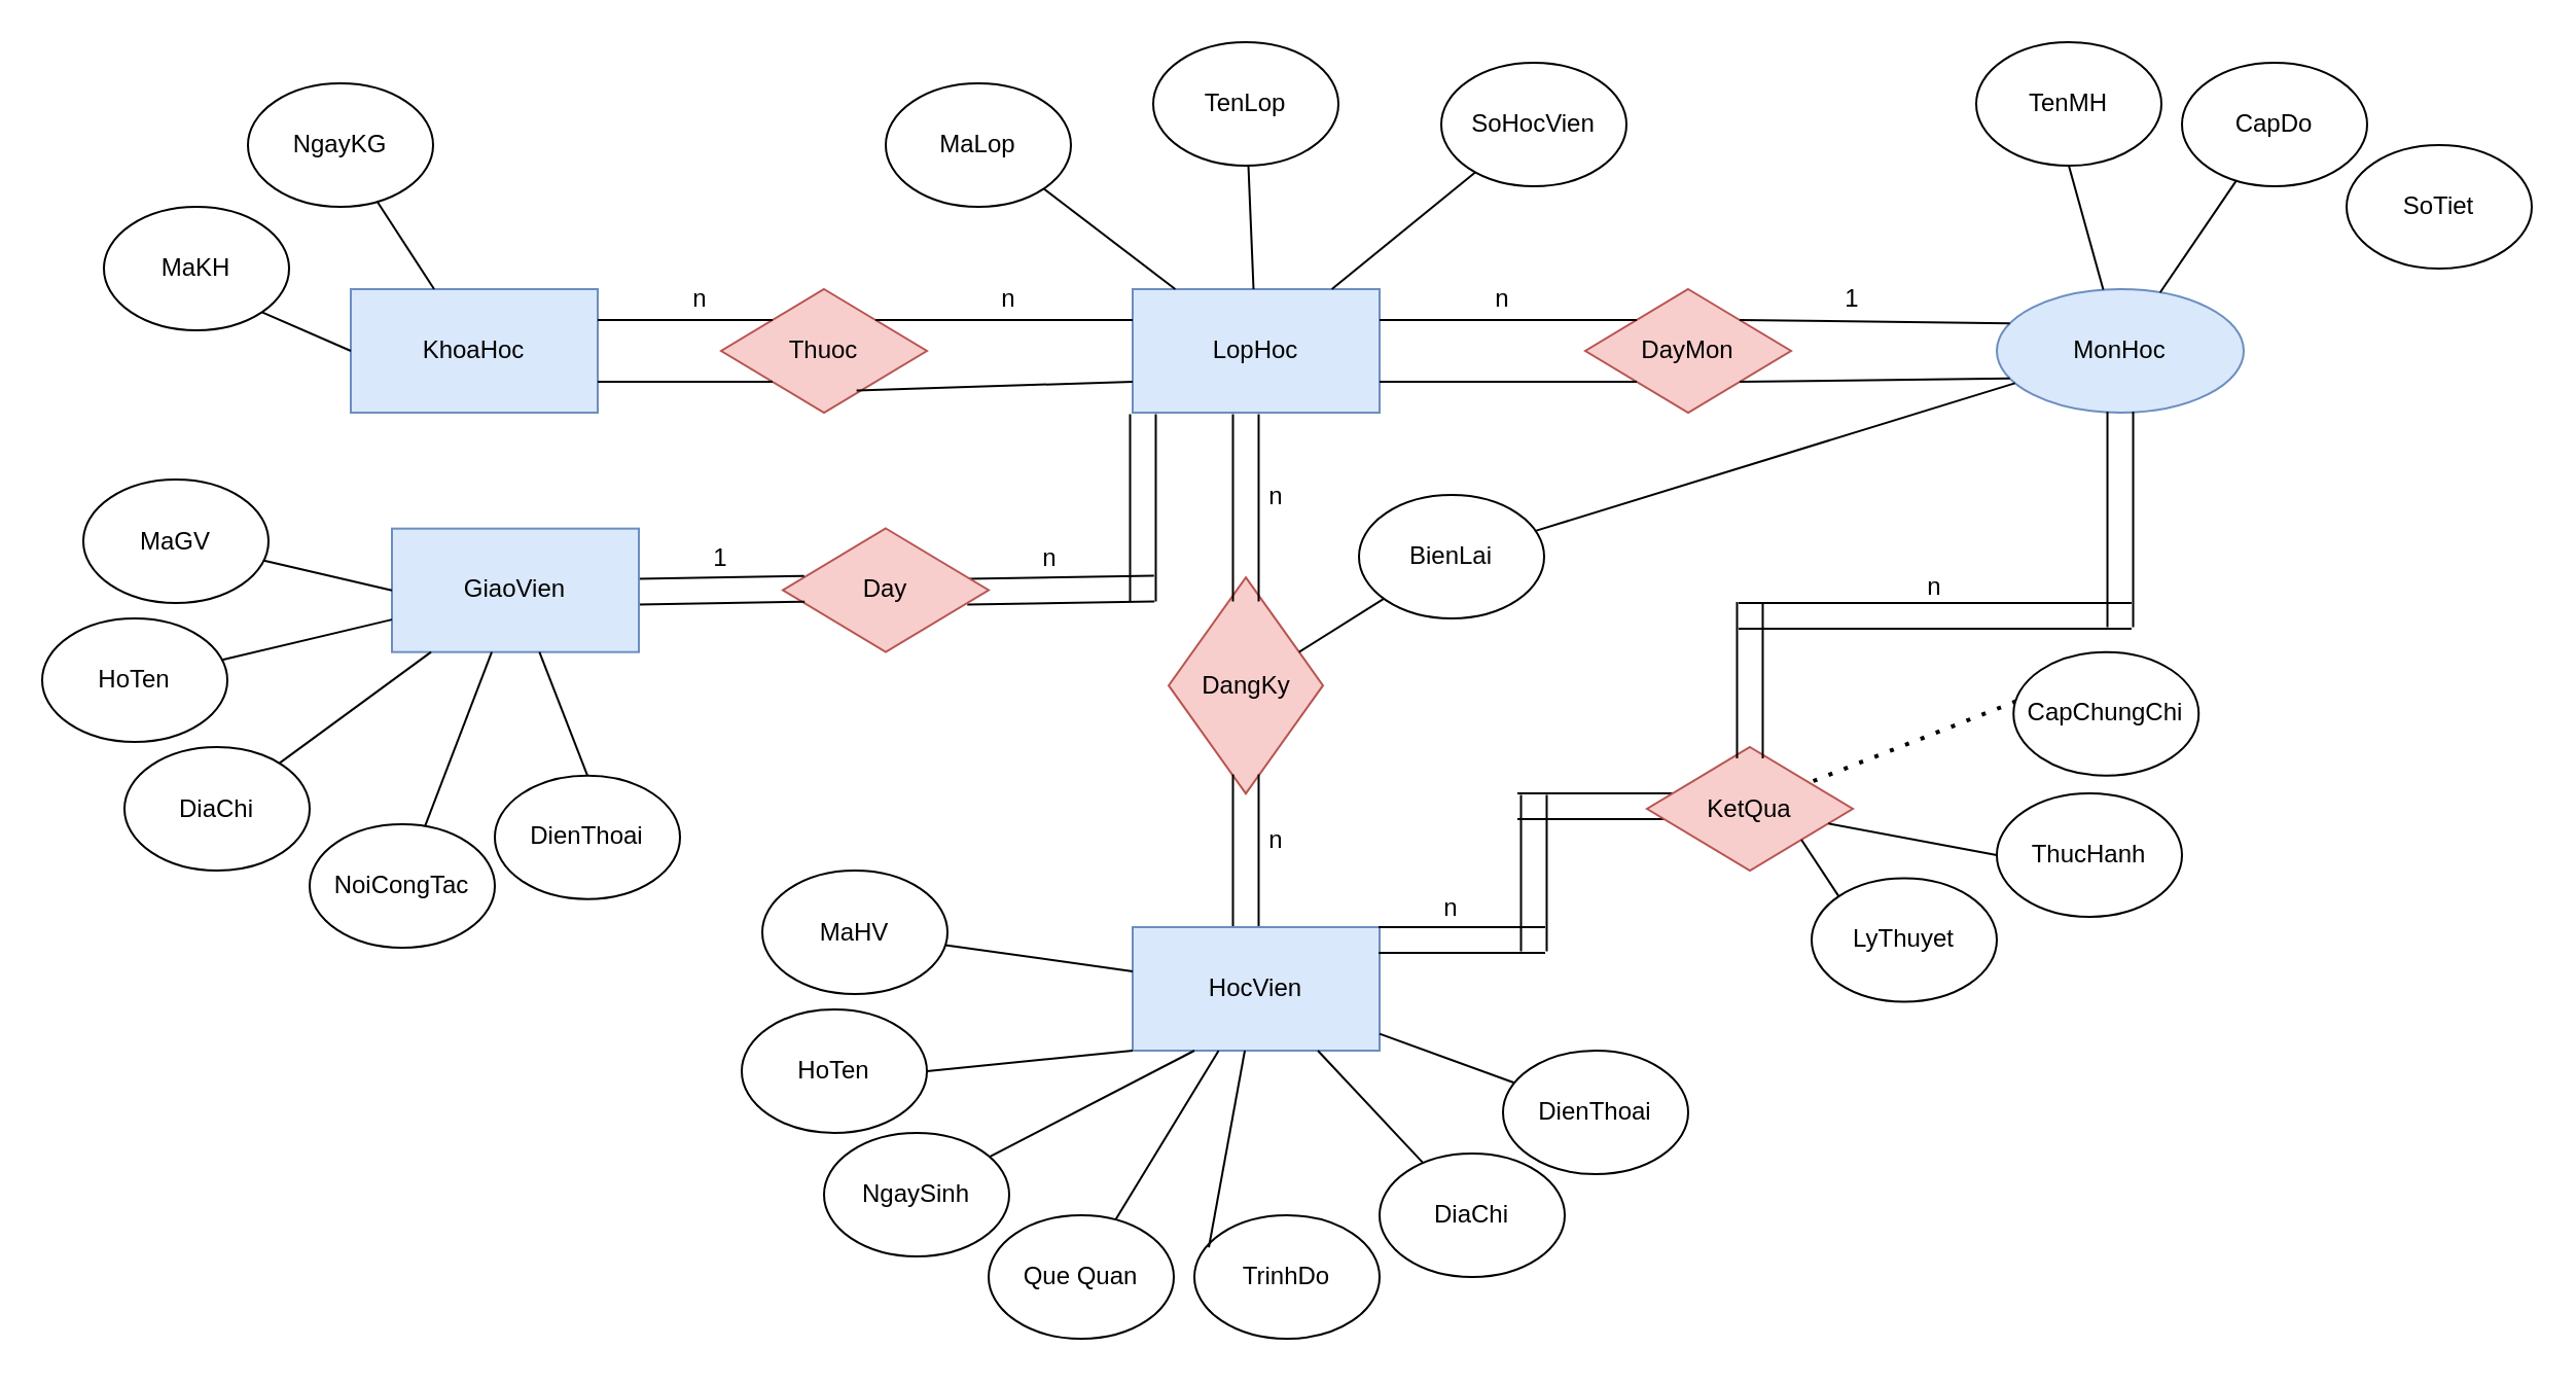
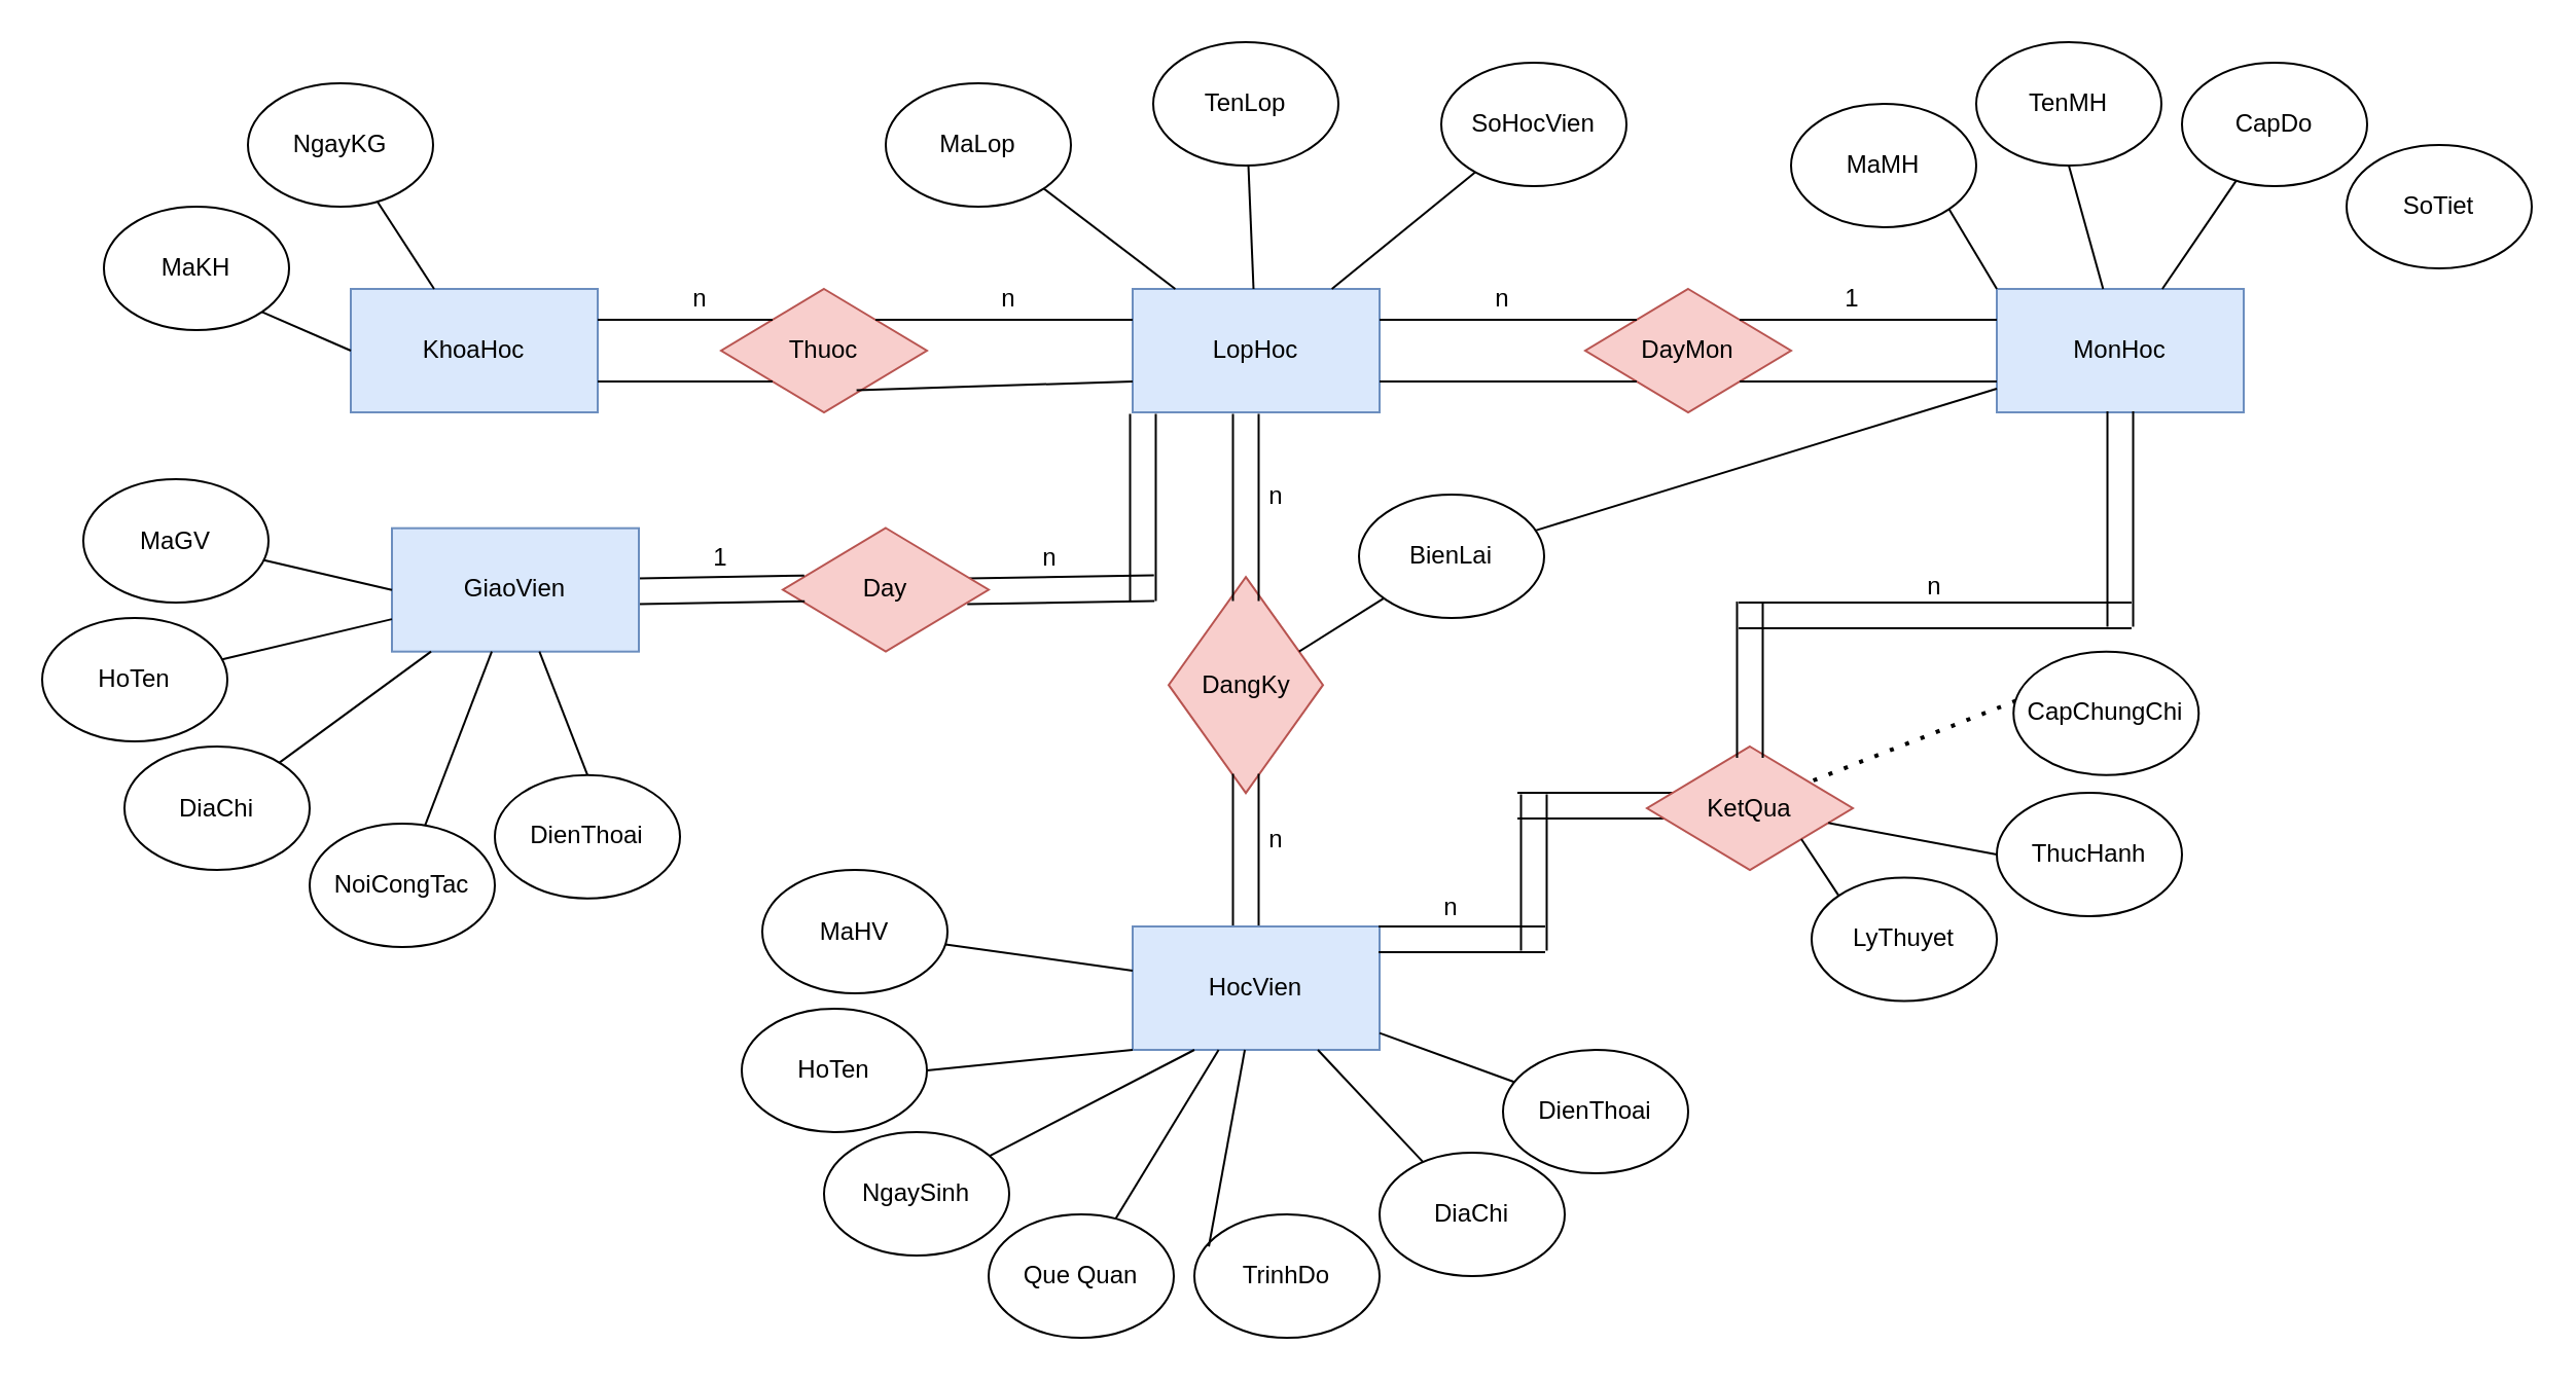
+ <mxCell id="27" value="MaMH" style="ellipse;whiteSpace=wrap;html=1;" vertex="1" parent="1"><mxGeometry x="870" y="50" width="90" height="60" as="geometry" /></mxCell>
+ <mxCell id="31" value="" style="endArrow=none;html=1;rounded=0;entryX=1;entryY=1;entryDx=0;entryDy=0;exitX=0;exitY=0;exitDx=0;exitDy=0;" edge="1" parent="1" source="4" target="27"><mxGeometry width="50" height="50" relative="1" as="geometry"><mxPoint x="790" y="160" as="sourcePoint" /><mxPoint x="840" y="110" as="targetPoint" /></mxGeometry></mxCell>
- <mxCell id="4" value="MonHoc" style="ellipse;whiteSpace=wrap;html=1;fillColor=#dae8fc;strokeColor=#6c8ebf;" vertex="1" parent="1"><mxGeometry x="970" y="140" width="120" height="60" as="geometry" /></mxCell>
+ <mxCell id="4" value="MonHoc" style="rounded=0;whiteSpace=wrap;html=1;fillColor=#dae8fc;strokeColor=#6c8ebf;" vertex="1" parent="1"><mxGeometry x="970" y="140" width="120" height="60" as="geometry" /></mxCell>
